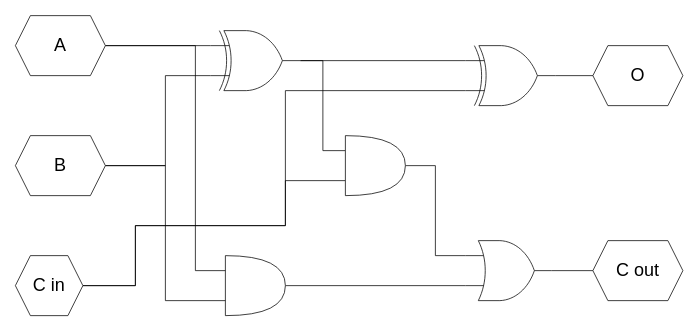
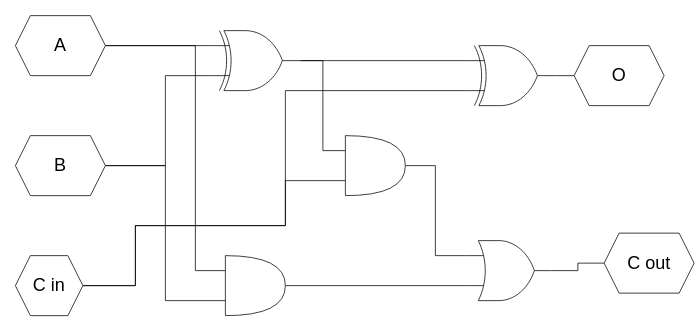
- <mxCell id="18" value="O" style="shape=hexagon;perimeter=hexagonPerimeter2;whiteSpace=wrap;html=1;fixedSize=1;fontSize=24;" vertex="1" parent="1"><mxGeometry x="790" y="60" width="120" height="80" as="geometry" /></mxCell>
+ <mxCell id="18" value="O" style="shape=hexagon;perimeter=hexagonPerimeter2;whiteSpace=wrap;html=1;fixedSize=1;fontSize=24;" vertex="1" parent="1"><mxGeometry x="765" y="60" width="120" height="80" as="geometry" /></mxCell>
- <mxCell id="19" value="C out" style="shape=hexagon;perimeter=hexagonPerimeter2;whiteSpace=wrap;html=1;fixedSize=1;fontSize=24;" vertex="1" parent="1"><mxGeometry x="790" y="320" width="120" height="80" as="geometry" /></mxCell>
+ <mxCell id="19" value="C out" style="shape=hexagon;perimeter=hexagonPerimeter2;whiteSpace=wrap;html=1;fixedSize=1;fontSize=24;" vertex="1" parent="1"><mxGeometry x="805" y="310" width="120" height="80" as="geometry" /></mxCell>
